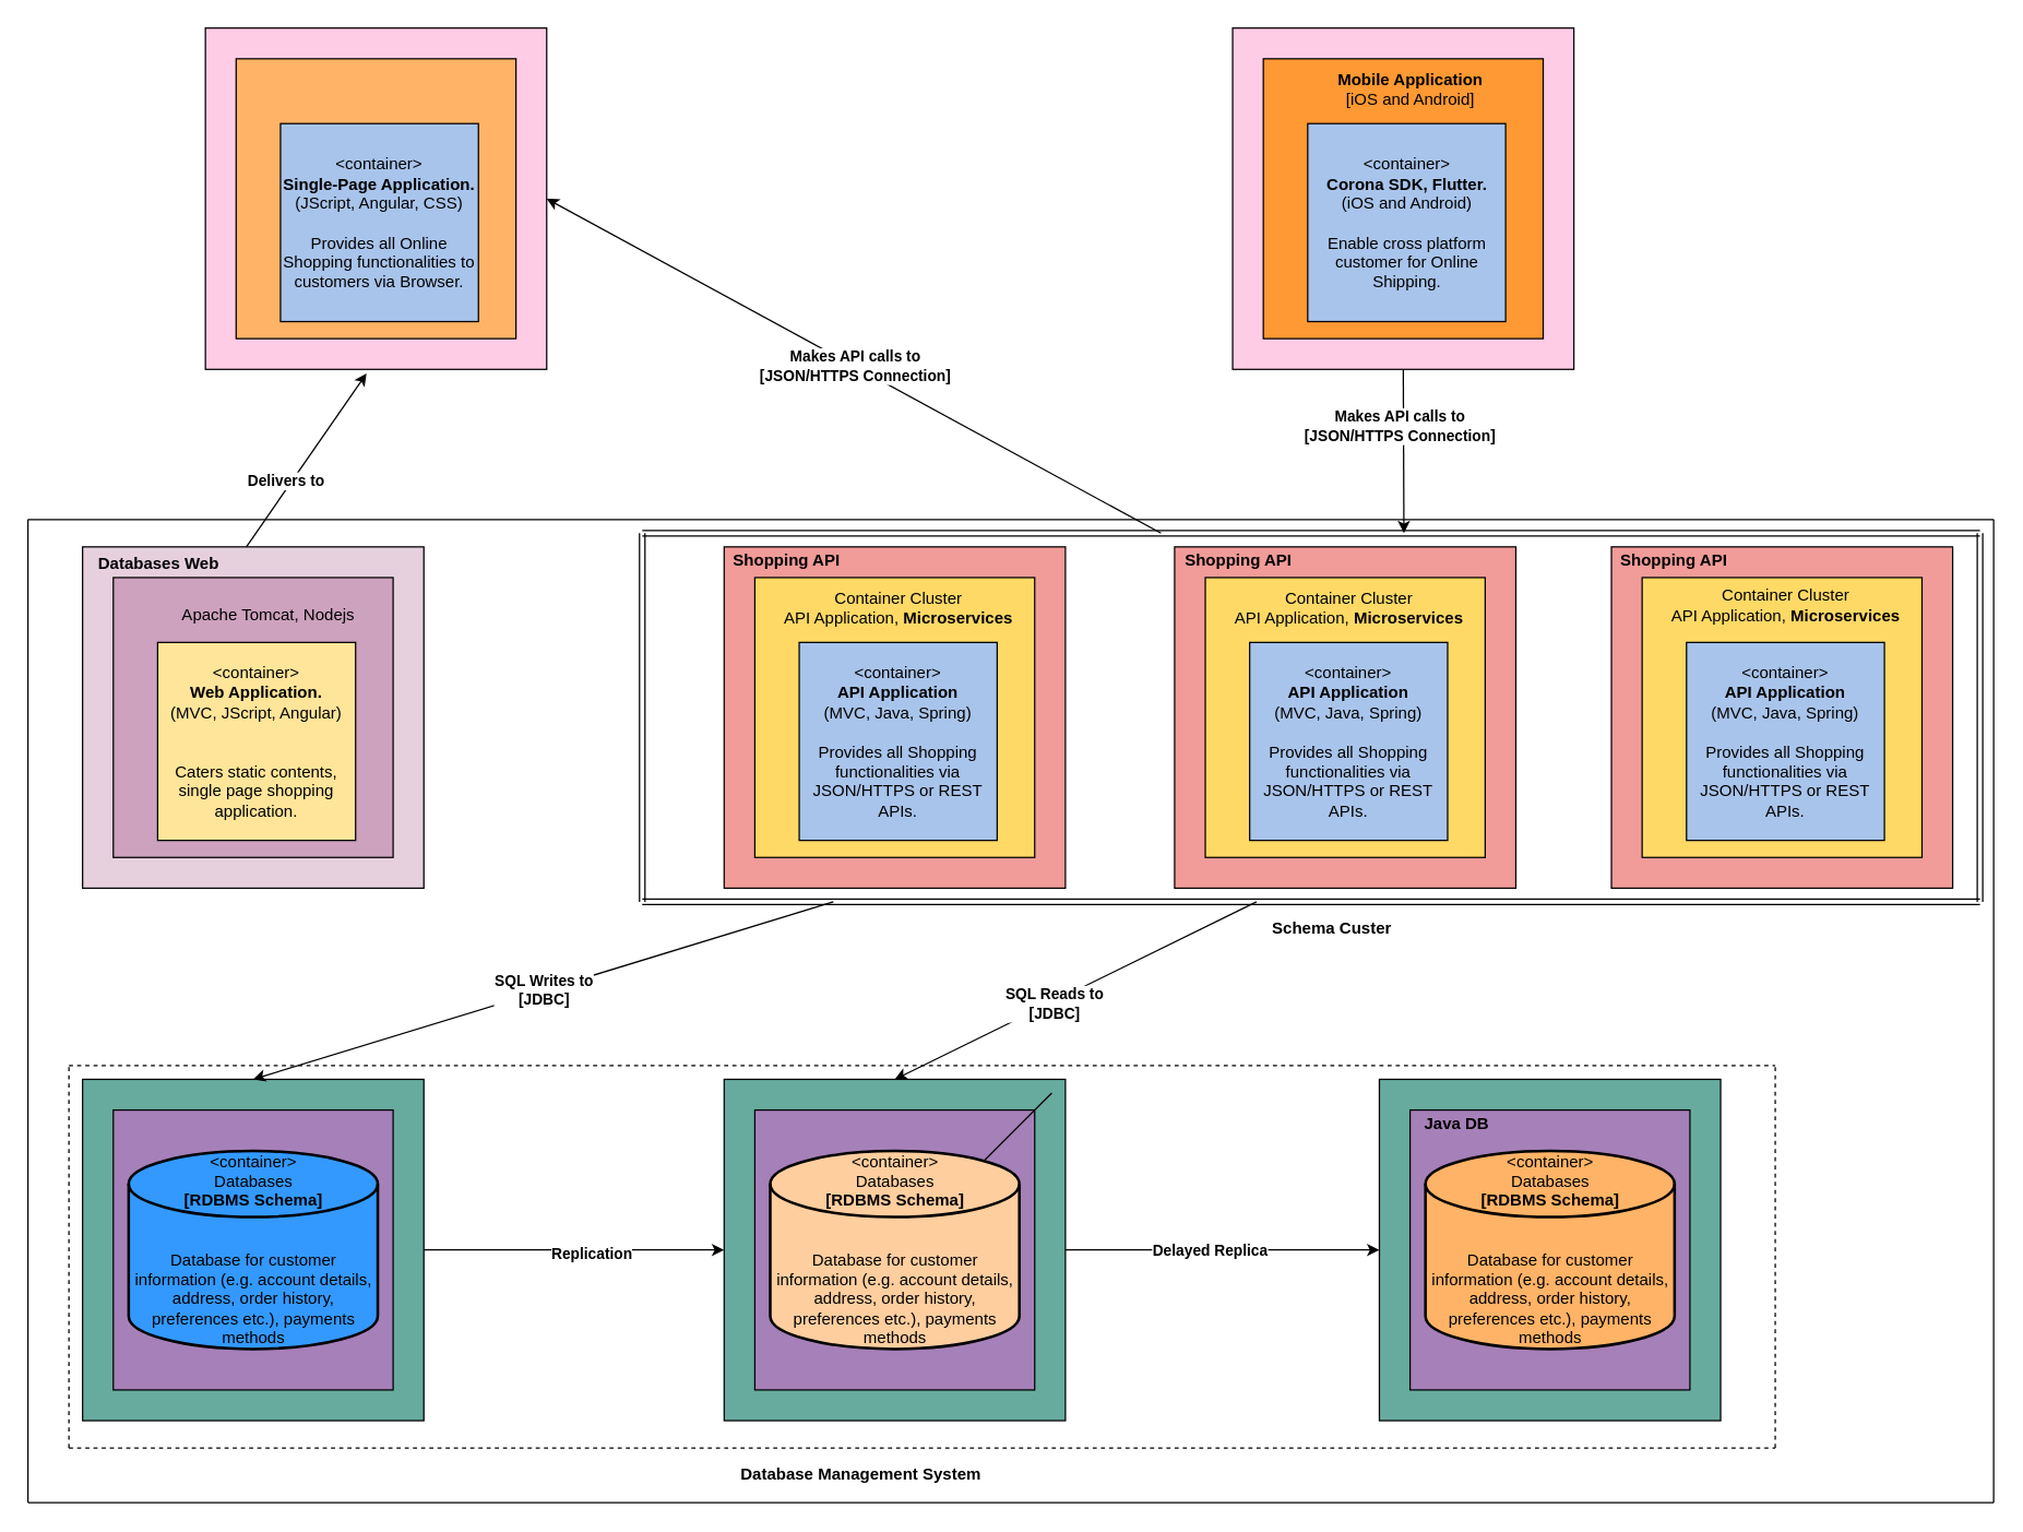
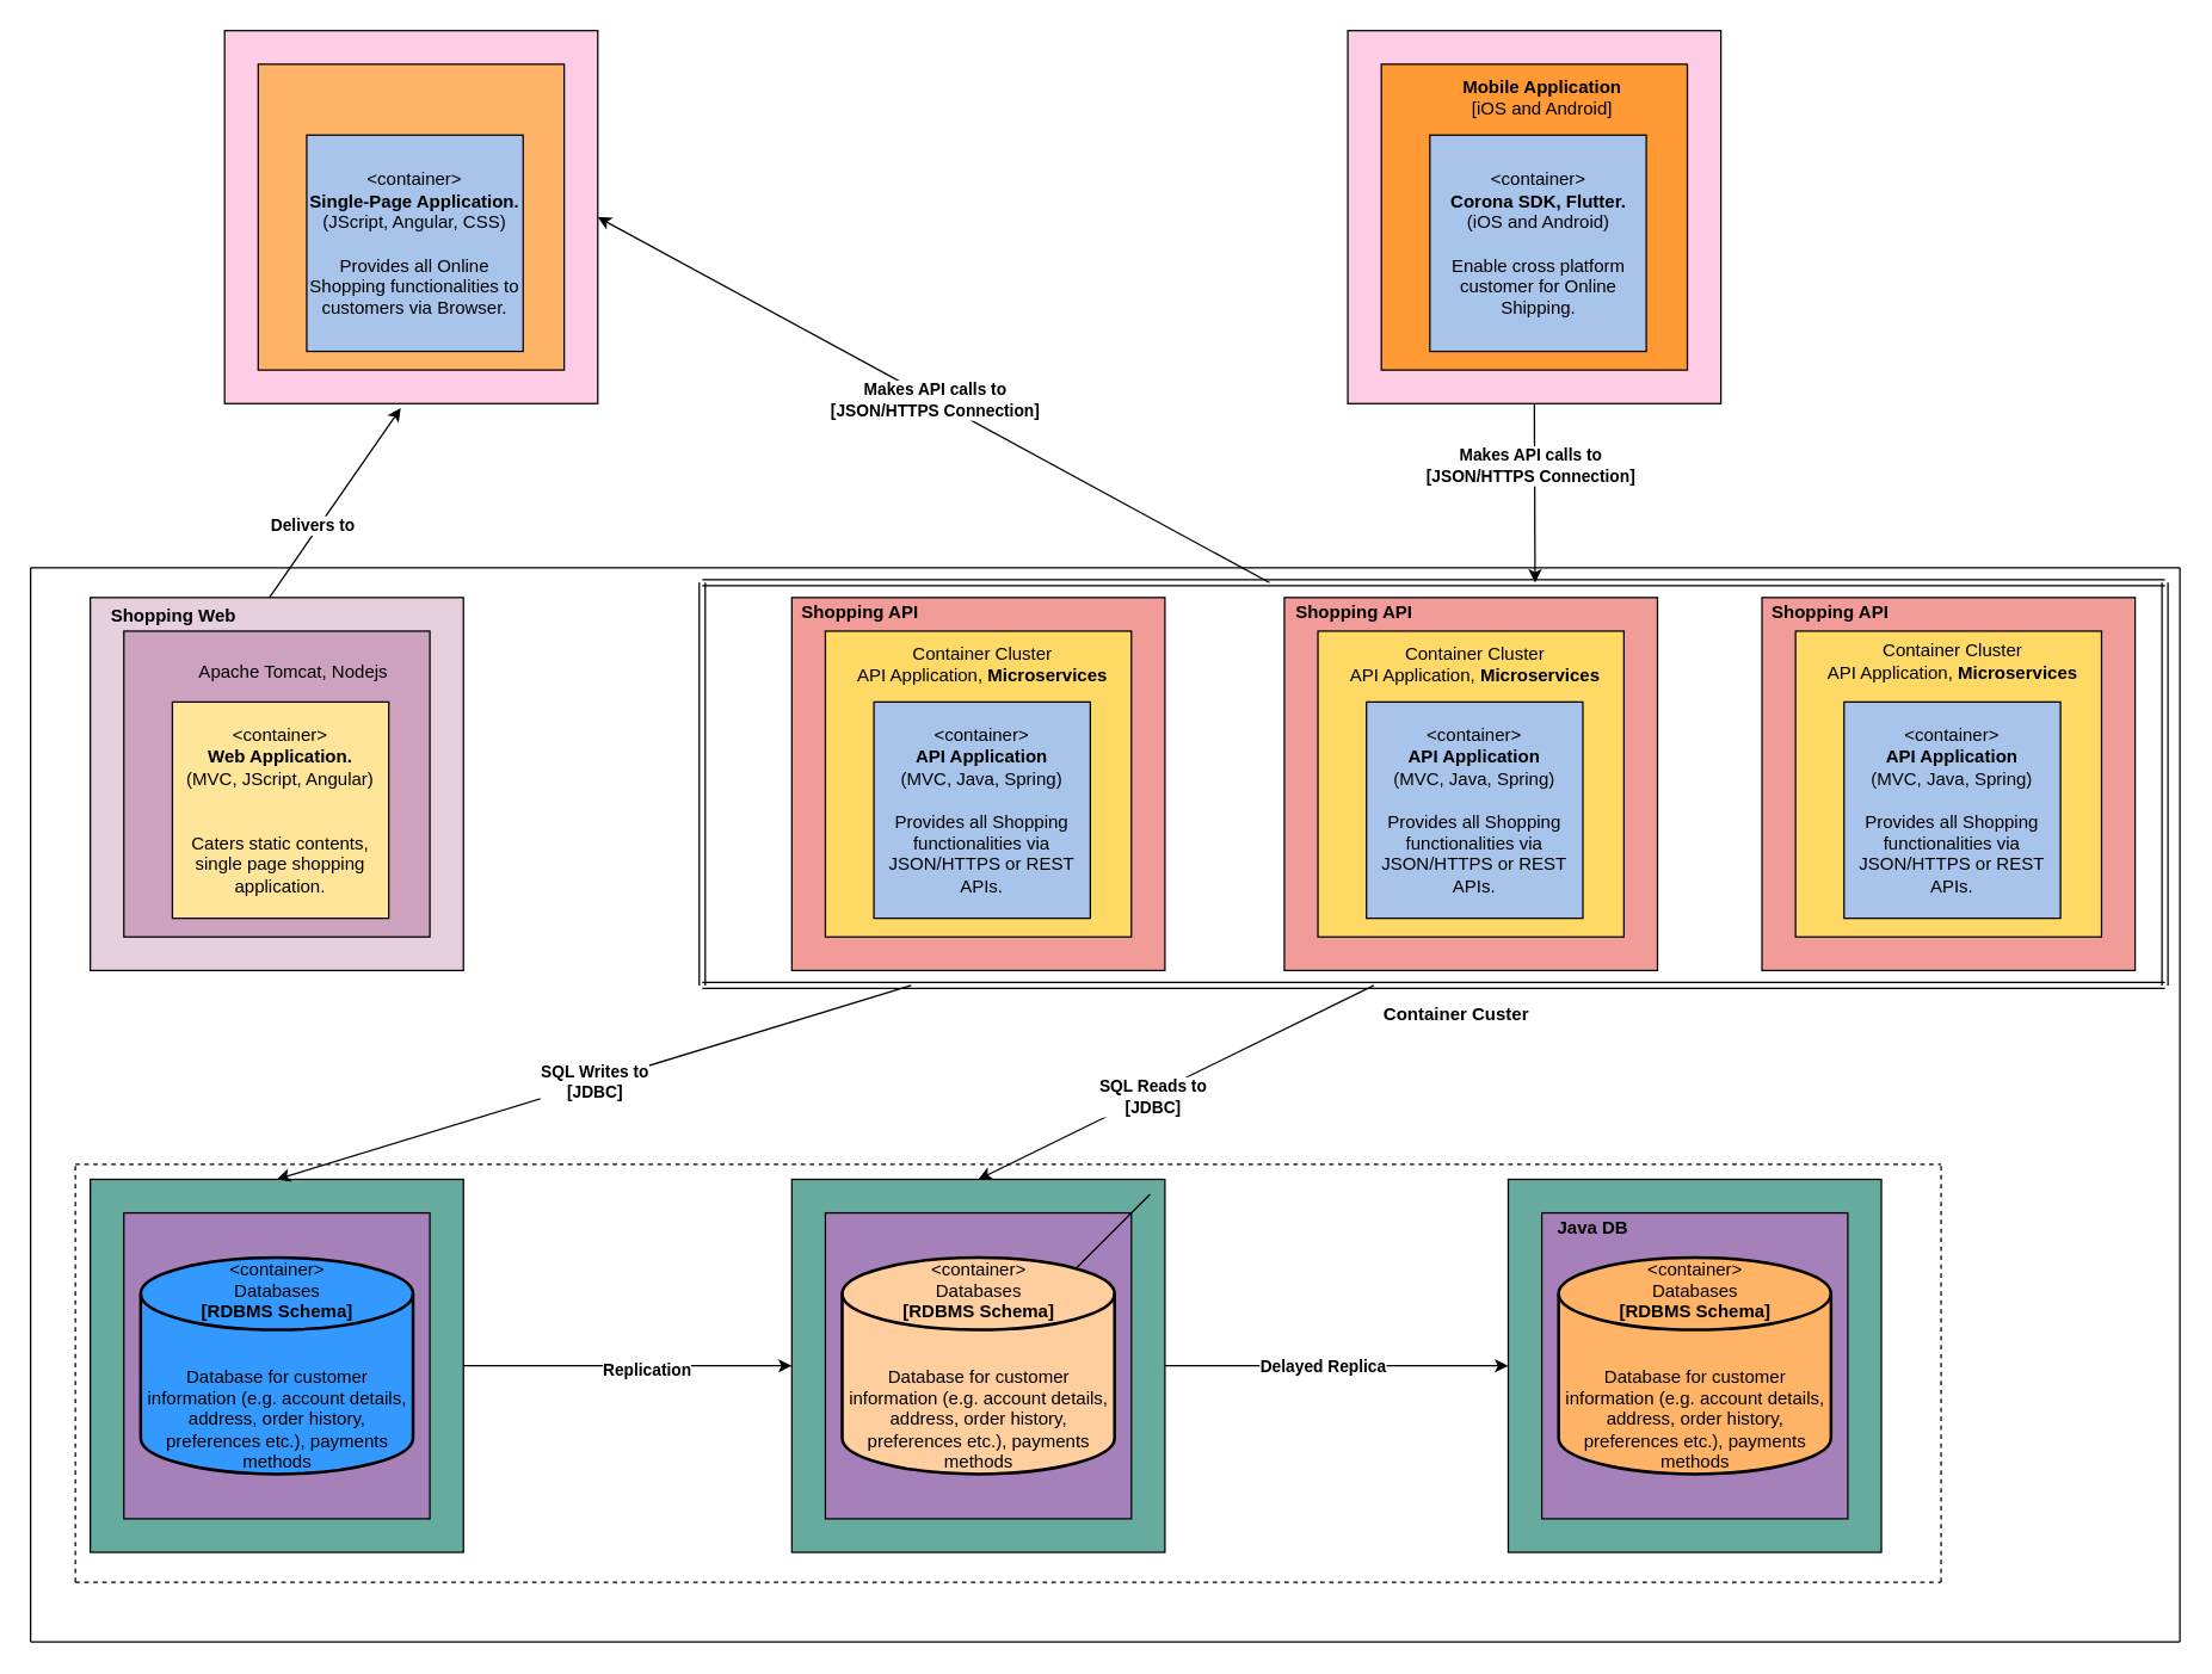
- <mxCell id="56" value="&lt;b&gt;Databases Web&lt;/b&gt;" style="text;html=1;strokeColor=none;fillColor=none;align=center;verticalAlign=middle;whiteSpace=wrap;rounded=0;" vertex="1" parent="1"><mxGeometry x="60" y="402.5" width="112" height="20" as="geometry" /></mxCell>
+ <mxCell id="56" value="&lt;b&gt;Shopping Web&lt;/b&gt;" style="text;html=1;strokeColor=none;fillColor=none;align=center;verticalAlign=middle;whiteSpace=wrap;rounded=0;" vertex="1" parent="1"><mxGeometry x="60" y="402.5" width="112" height="20" as="geometry" /></mxCell>
- <mxCell id="48" value="&lt;b&gt;Schema Custer&lt;/b&gt;" style="text;html=1;strokeColor=none;fillColor=none;align=center;verticalAlign=middle;whiteSpace=wrap;rounded=0;" vertex="1" parent="1"><mxGeometry x="902.5" y="670" width="145" height="20" as="geometry" /></mxCell>
+ <mxCell id="48" value="&lt;b&gt;Container Custer&lt;/b&gt;" style="text;html=1;strokeColor=none;fillColor=none;align=center;verticalAlign=middle;whiteSpace=wrap;rounded=0;" vertex="1" parent="1"><mxGeometry x="902.5" y="670" width="145" height="20" as="geometry" /></mxCell>
- <mxCell id="49" value="&lt;b&gt;Database Management System&lt;/b&gt;" style="text;html=1;strokeColor=none;fillColor=none;align=center;verticalAlign=middle;whiteSpace=wrap;rounded=0;" vertex="1" parent="1"><mxGeometry x="530" y="1070" width="201" height="20" as="geometry" /></mxCell>
